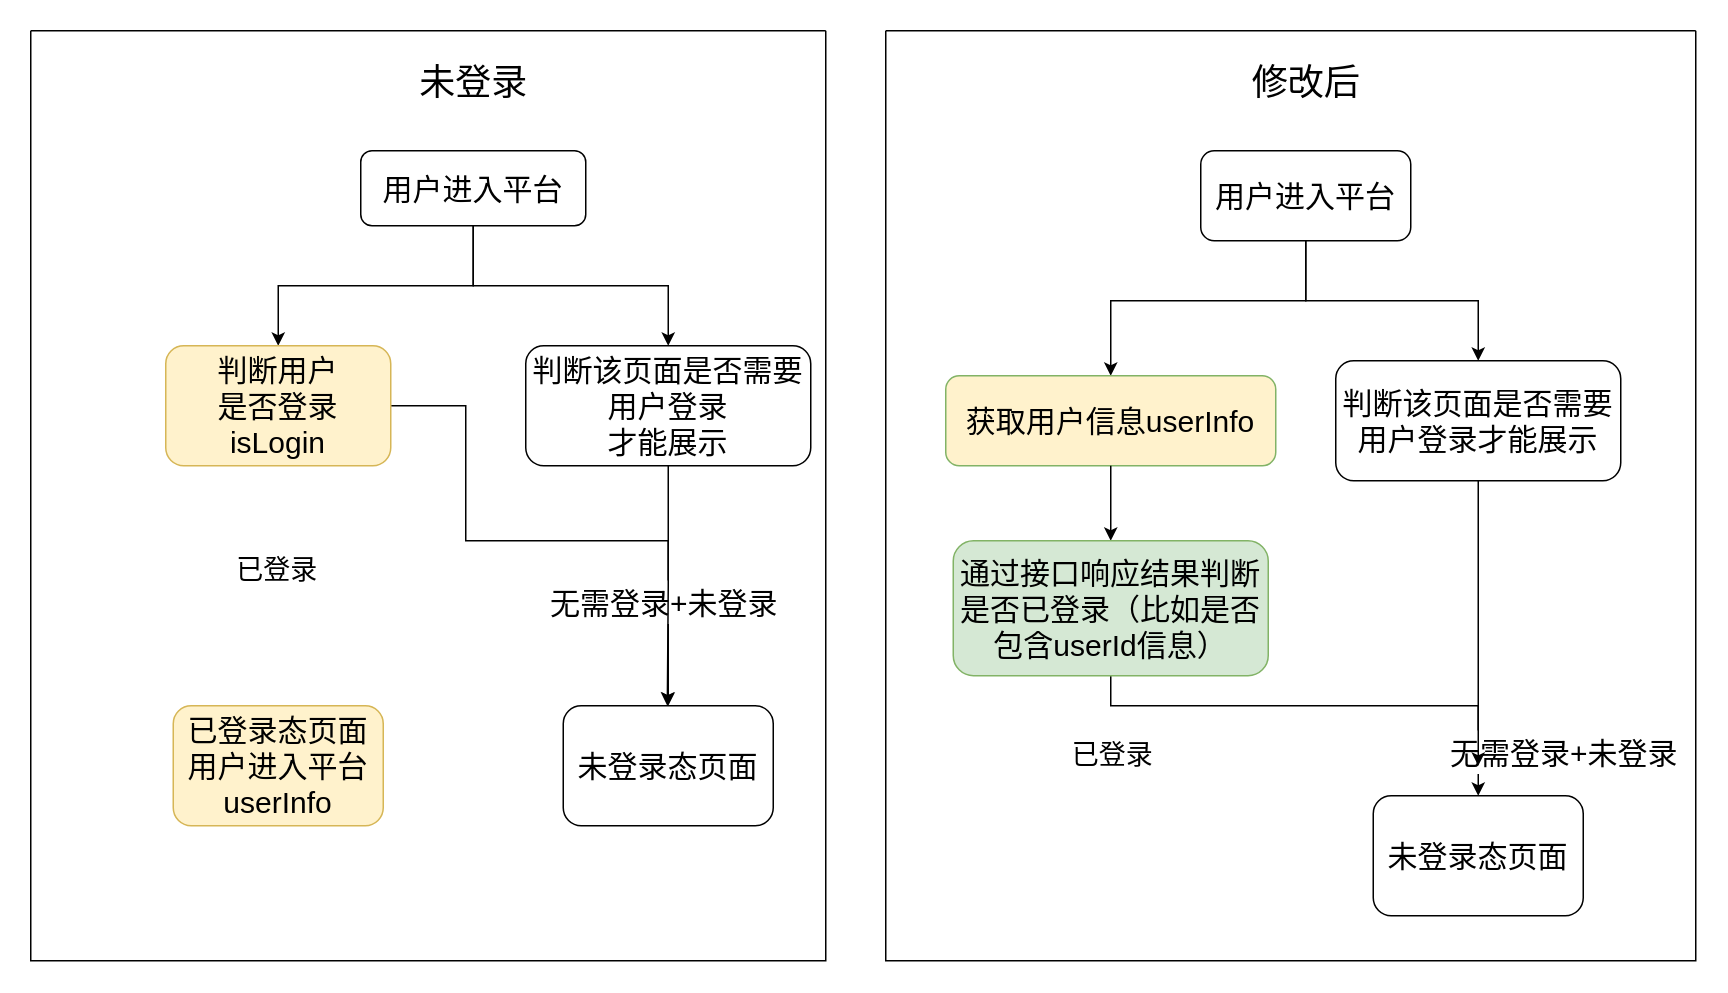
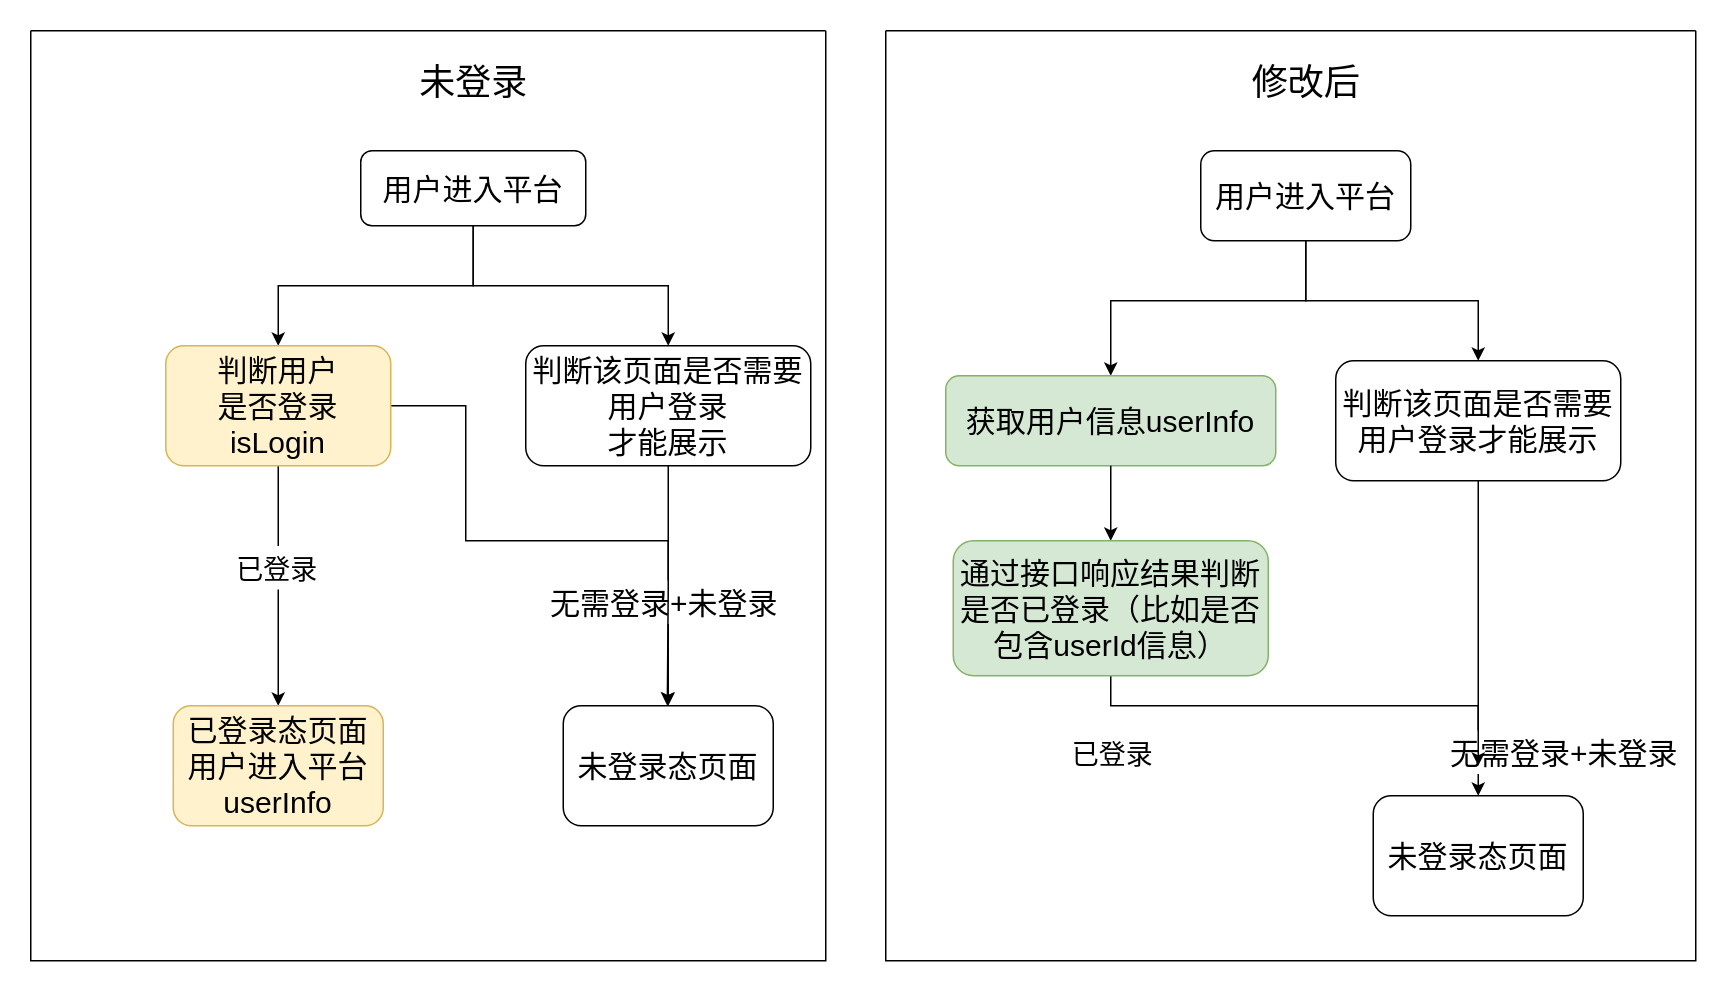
- <mxCell id="7" value="&lt;span style=&quot;font-size: 20px&quot;&gt;获取用户信息userInfo&lt;/span&gt;" style="rounded=1;whiteSpace=wrap;html=1;fillColor=#fff2cc;strokeColor=#82b366;" vertex="1" parent="2"><mxGeometry x="40" y="230" width="220" height="60" as="geometry" /></mxCell>
+ <mxCell id="7" value="&lt;span style=&quot;font-size: 20px&quot;&gt;获取用户信息userInfo&lt;/span&gt;" style="rounded=1;whiteSpace=wrap;html=1;fillColor=#d5e8d4;strokeColor=#82b366;" vertex="1" parent="2"><mxGeometry x="40" y="230" width="220" height="60" as="geometry" /></mxCell>
+ <mxCell id="17" style="edgeStyle=orthogonalEdgeStyle;rounded=0;orthogonalLoop=1;jettySize=auto;html=1;exitX=0.5;exitY=1;exitDx=0;exitDy=0;fontSize=24;" edge="1" parent="13" source="19" target="27"><mxGeometry relative="1" as="geometry" /></mxCell>
